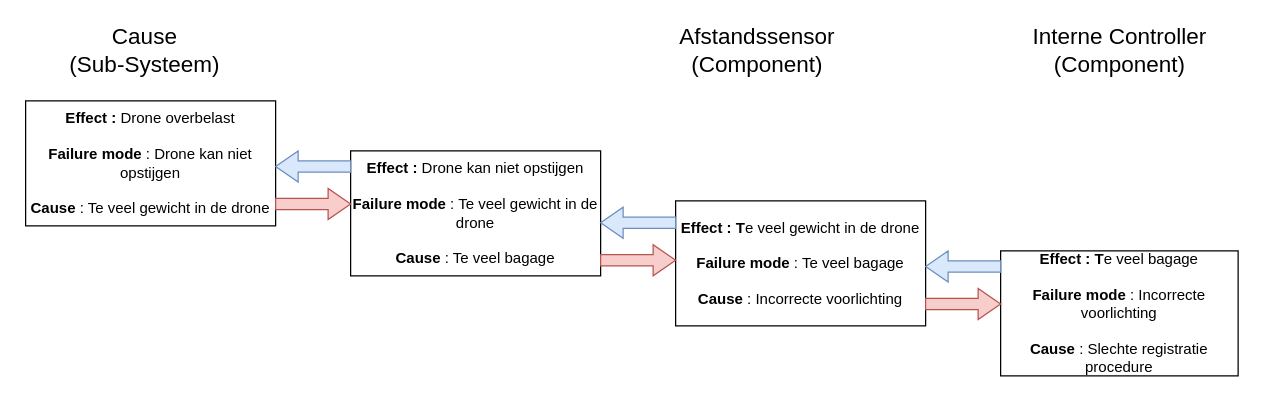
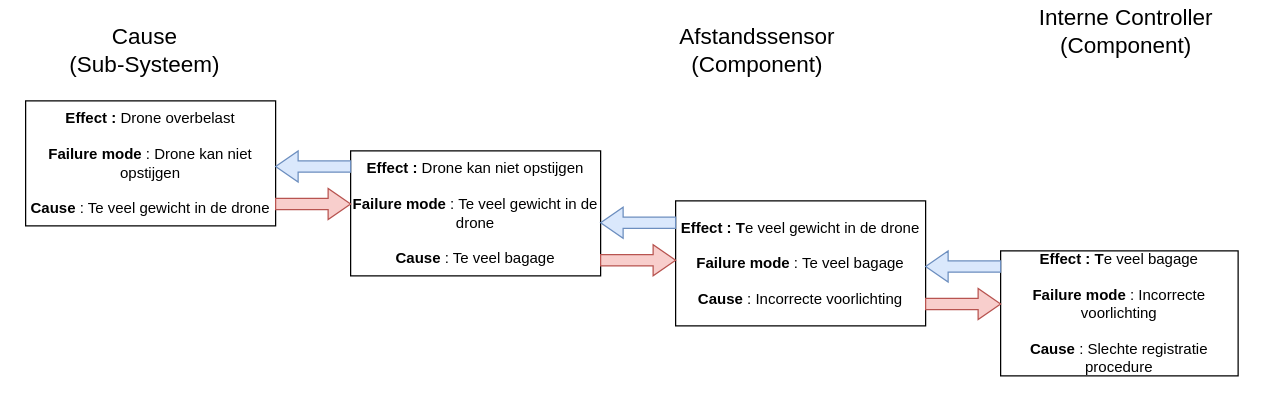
- <mxCell id="8" value="&lt;font style=&quot;font-size: 18px&quot;&gt;Interne Controller &lt;br&gt;(Component)&lt;/font&gt;" style="text;html=1;align=center;verticalAlign=middle;resizable=0;points=[];autosize=1;" parent="1" vertex="1"><mxGeometry x="820" y="20" width="150" height="40" as="geometry" /></mxCell>
+ <mxCell id="8" value="&lt;font style=&quot;font-size: 18px&quot;&gt;Interne Controller &lt;br&gt;(Component)&lt;/font&gt;" style="text;html=1;align=center;verticalAlign=middle;resizable=0;points=[];autosize=1;" parent="1" vertex="1"><mxGeometry x="825" y="5" width="150" height="40" as="geometry" /></mxCell>
